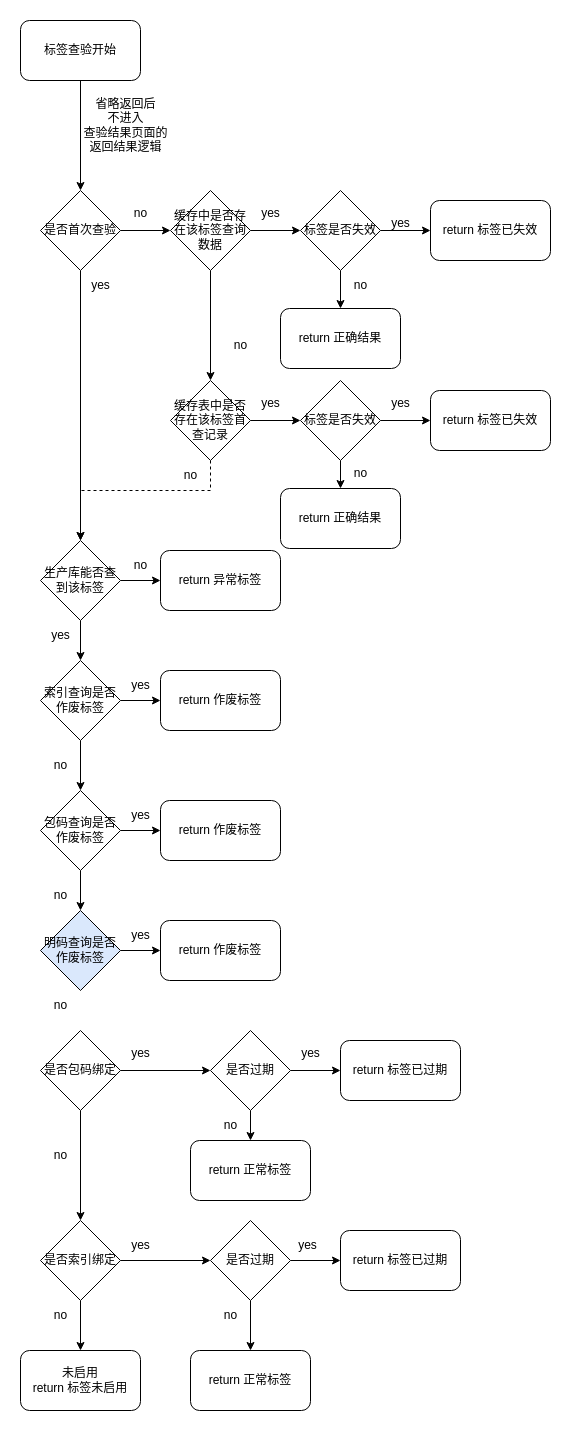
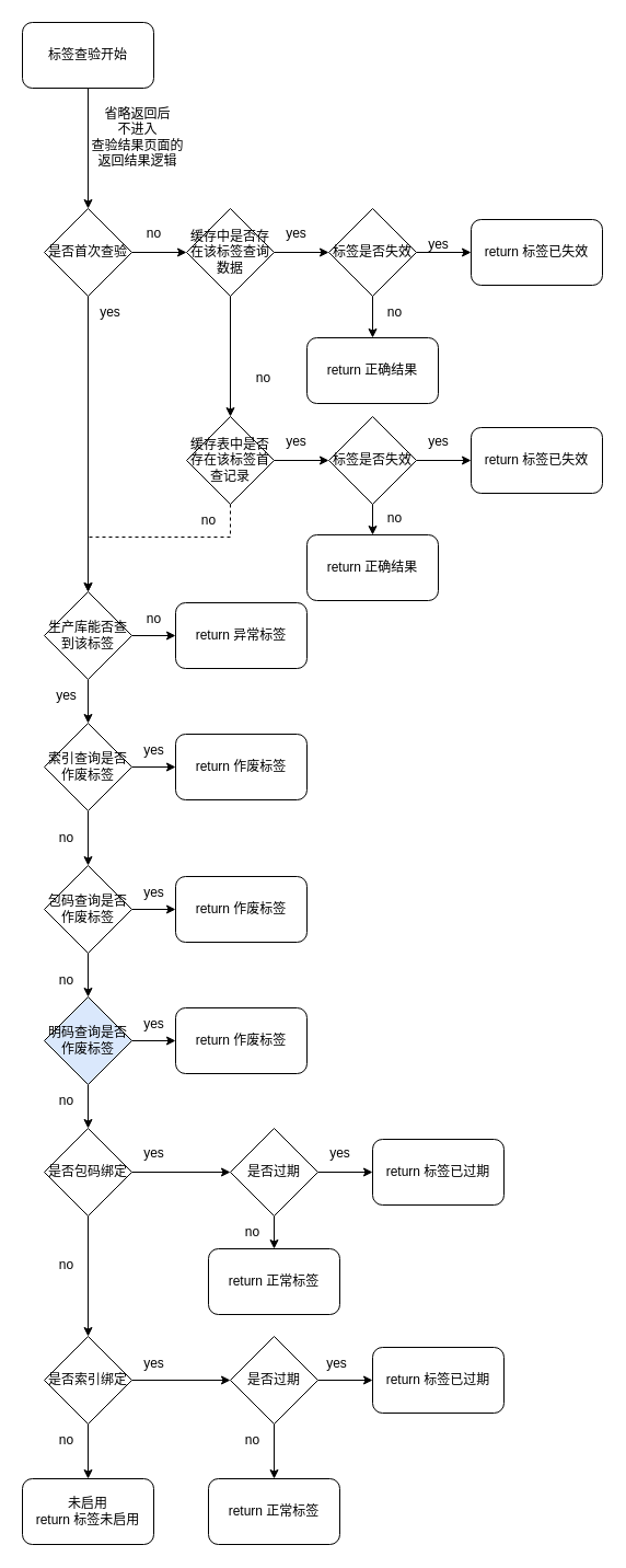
+ <mxCell id="47" value="" style="edgeStyle=orthogonalEdgeStyle;rounded=0;orthogonalLoop=1;jettySize=auto;html=1;" parent="1" source="48" target="59" edge="1"><mxGeometry relative="1" as="geometry" /></mxCell>
